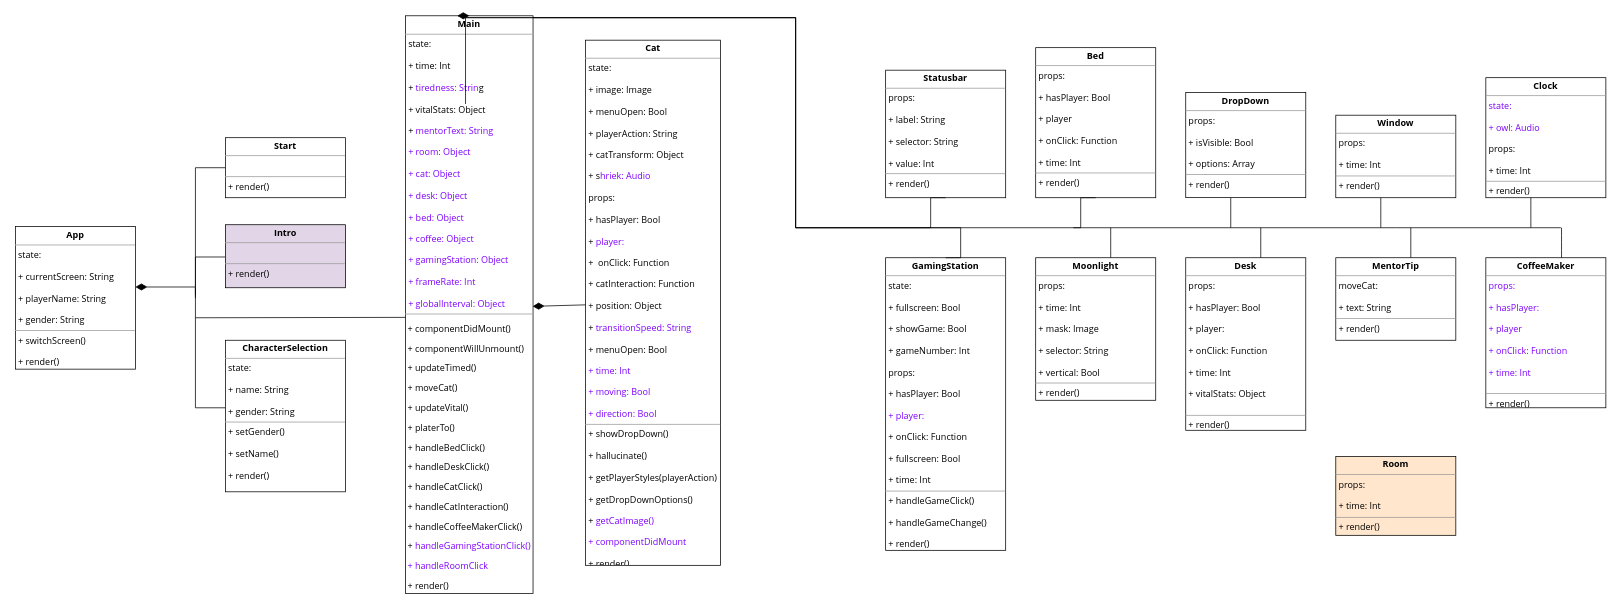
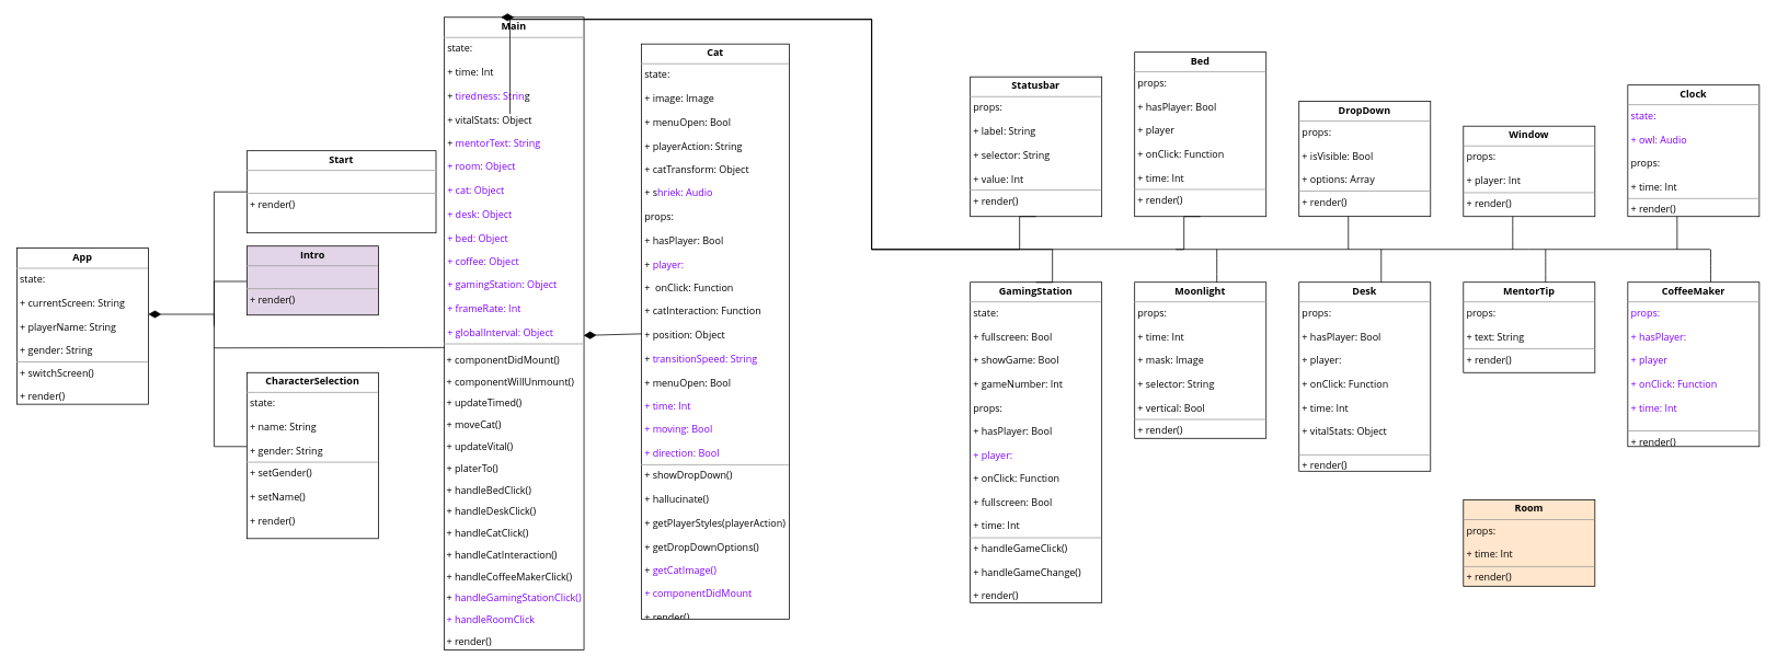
- <mxCell id="18" value="&lt;p style=&quot;margin: 0px ; margin-top: 4px ; text-align: center&quot;&gt;&lt;b&gt;Window&lt;/b&gt;&lt;/p&gt;&lt;hr size=&quot;1&quot;&gt;&lt;p style=&quot;margin: 0px ; margin-left: 4px&quot;&gt;&lt;span&gt;props:&lt;/span&gt;&lt;/p&gt;&lt;p style=&quot;margin: 0px ; margin-left: 4px&quot;&gt;&lt;span&gt;&lt;br&gt;&lt;/span&gt;&lt;/p&gt;&lt;p style=&quot;margin: 0px ; margin-left: 4px&quot;&gt;&lt;span&gt;+ time: Int&lt;/span&gt;&lt;/p&gt;&lt;hr size=&quot;1&quot;&gt;&lt;p style=&quot;margin: 0px ; margin-left: 4px&quot;&gt;&lt;span&gt;+ render()&lt;/span&gt;&lt;br&gt;&lt;/p&gt;" style="verticalAlign=top;align=left;overflow=fill;fontSize=12;fontFamily=open sans;html=1;" parent="1" vertex="1"><mxGeometry x="1780" y="153" width="160" height="110" as="geometry" /></mxCell>
+ <mxCell id="18" value="&lt;p style=&quot;margin: 0px ; margin-top: 4px ; text-align: center&quot;&gt;&lt;b&gt;Window&lt;/b&gt;&lt;/p&gt;&lt;hr size=&quot;1&quot;&gt;&lt;p style=&quot;margin: 0px ; margin-left: 4px&quot;&gt;&lt;span&gt;props:&lt;/span&gt;&lt;/p&gt;&lt;p style=&quot;margin: 0px ; margin-left: 4px&quot;&gt;&lt;span&gt;&lt;br&gt;&lt;/span&gt;&lt;/p&gt;&lt;p style=&quot;margin: 0px ; margin-left: 4px&quot;&gt;&lt;span&gt;+ player: Int&lt;/span&gt;&lt;/p&gt;&lt;hr size=&quot;1&quot;&gt;&lt;p style=&quot;margin: 0px ; margin-left: 4px&quot;&gt;&lt;span&gt;+ render()&lt;/span&gt;&lt;br&gt;&lt;/p&gt;" style="verticalAlign=top;align=left;overflow=fill;fontSize=12;fontFamily=open sans;html=1;" parent="1" vertex="1"><mxGeometry x="1780" y="153" width="160" height="110" as="geometry" /></mxCell>
- <mxCell id="6" value="&lt;p style=&quot;margin: 0px ; margin-top: 4px ; text-align: center&quot;&gt;&lt;b&gt;Start&lt;/b&gt;&lt;/p&gt;&lt;hr size=&quot;1&quot;&gt;&lt;p style=&quot;margin: 0px ; margin-left: 4px&quot;&gt;&lt;br&gt;&lt;/p&gt;&lt;hr size=&quot;1&quot;&gt;&lt;p style=&quot;margin: 0px ; margin-left: 4px&quot;&gt;+ render()&lt;/p&gt;" style="verticalAlign=top;align=left;overflow=fill;fontSize=12;fontFamily=open sans;html=1;" parent="1" vertex="1"><mxGeometry x="300" y="183" width="160" height="80" as="geometry" /></mxCell>
+ <mxCell id="6" value="&lt;p style=&quot;margin: 0px ; margin-top: 4px ; text-align: center&quot;&gt;&lt;b&gt;Start&lt;/b&gt;&lt;/p&gt;&lt;hr size=&quot;1&quot;&gt;&lt;p style=&quot;margin: 0px ; margin-left: 4px&quot;&gt;&lt;br&gt;&lt;/p&gt;&lt;hr size=&quot;1&quot;&gt;&lt;p style=&quot;margin: 0px ; margin-left: 4px&quot;&gt;+ render()&lt;/p&gt;" style="verticalAlign=top;align=left;overflow=fill;fontSize=12;fontFamily=open sans;html=1;" parent="1" vertex="1"><mxGeometry x="300" y="183" width="230" height="100" as="geometry" /></mxCell>
- <mxCell id="10" value="&lt;p style=&quot;margin: 0px ; margin-top: 4px ; text-align: center&quot;&gt;&lt;b&gt;MentorTip&lt;/b&gt;&lt;/p&gt;&lt;hr size=&quot;1&quot;&gt;&lt;p style=&quot;margin: 0px ; margin-left: 4px&quot;&gt;moveCat:&lt;/p&gt;&lt;p style=&quot;margin: 0px ; margin-left: 4px&quot;&gt;&lt;br&gt;&lt;/p&gt;&lt;p style=&quot;margin: 0px ; margin-left: 4px&quot;&gt;+ text: String&lt;/p&gt;&lt;hr size=&quot;1&quot;&gt;&lt;p style=&quot;margin: 0px ; margin-left: 4px&quot;&gt;&lt;span&gt;+ render()&lt;/span&gt;&lt;br&gt;&lt;/p&gt;" style="verticalAlign=top;align=left;overflow=fill;fontSize=12;fontFamily=open sans;html=1;" parent="1" vertex="1"><mxGeometry x="1780" y="343" width="160" height="110" as="geometry" /></mxCell>
+ <mxCell id="10" value="&lt;p style=&quot;margin: 0px ; margin-top: 4px ; text-align: center&quot;&gt;&lt;b&gt;MentorTip&lt;/b&gt;&lt;/p&gt;&lt;hr size=&quot;1&quot;&gt;&lt;p style=&quot;margin: 0px ; margin-left: 4px&quot;&gt;props:&lt;/p&gt;&lt;p style=&quot;margin: 0px ; margin-left: 4px&quot;&gt;&lt;br&gt;&lt;/p&gt;&lt;p style=&quot;margin: 0px ; margin-left: 4px&quot;&gt;+ text: String&lt;/p&gt;&lt;hr size=&quot;1&quot;&gt;&lt;p style=&quot;margin: 0px ; margin-left: 4px&quot;&gt;&lt;span&gt;+ render()&lt;/span&gt;&lt;br&gt;&lt;/p&gt;" style="verticalAlign=top;align=left;overflow=fill;fontSize=12;fontFamily=open sans;html=1;" parent="1" vertex="1"><mxGeometry x="1780" y="343" width="160" height="110" as="geometry" /></mxCell>
